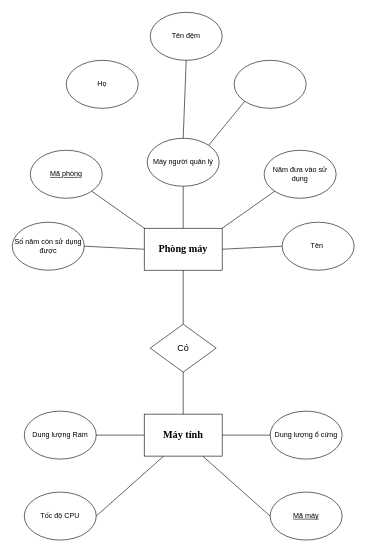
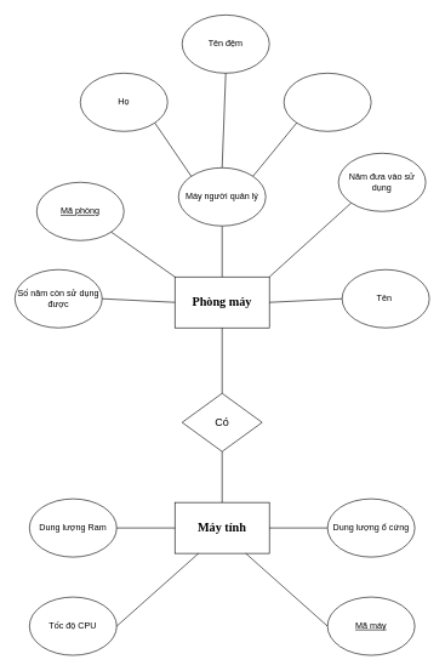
+ <mxCell id="29" value="" style="endArrow=none;html=1;rounded=0;entryX=1;entryY=1;entryDx=0;entryDy=0;exitX=0;exitY=0;exitDx=0;exitDy=0;" edge="1" parent="1" source="24" target="26"><mxGeometry width="50" height="50" relative="1" as="geometry"><mxPoint x="270" y="230" as="sourcePoint" /><mxPoint x="330" y="190" as="targetPoint" /></mxGeometry></mxCell>
- <mxCell id="17" value="Năm đưa vào sử dụng" style="ellipse;whiteSpace=wrap;html=1;" vertex="1" parent="1"><mxGeometry x="440" y="250" width="120" height="80" as="geometry" /></mxCell>
+ <mxCell id="17" value="Năm đưa vào sử dụng" style="ellipse;whiteSpace=wrap;html=1;" vertex="1" parent="1"><mxGeometry x="465" y="210" width="120" height="80" as="geometry" /></mxCell>
